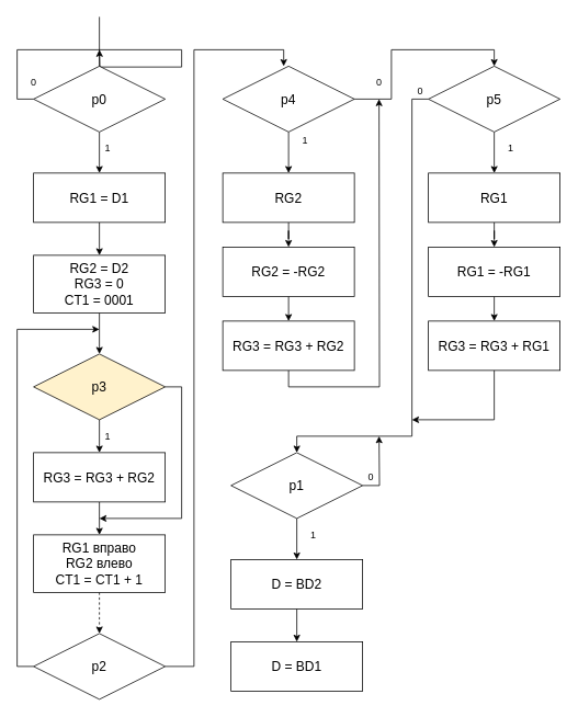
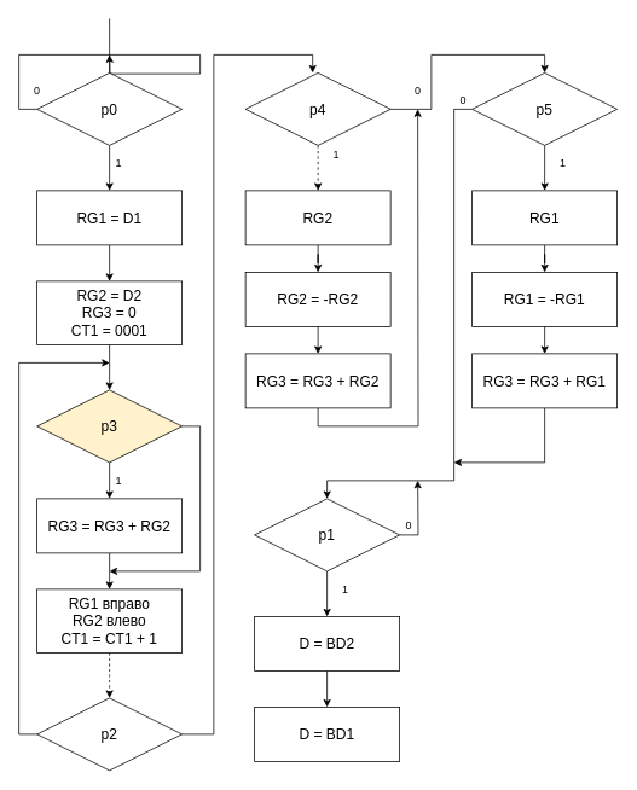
- <mxCell id="29" style="edgeStyle=orthogonalEdgeStyle;rounded=0;orthogonalLoop=1;jettySize=auto;html=1;exitX=0.5;exitY=1;exitDx=0;exitDy=0;entryX=0.5;entryY=0;entryDx=0;entryDy=0;" edge="1" parent="1" source="31" target="24"><mxGeometry relative="1" as="geometry" /></mxCell>
+ <mxCell id="29" style="edgeStyle=orthogonalEdgeStyle;rounded=0;orthogonalLoop=1;jettySize=auto;html=1;exitX=0.5;exitY=1;exitDx=0;exitDy=0;entryX=0.5;entryY=0;entryDx=0;entryDy=0;dashed=1;" edge="1" parent="1" source="31" target="24"><mxGeometry relative="1" as="geometry" /></mxCell>
